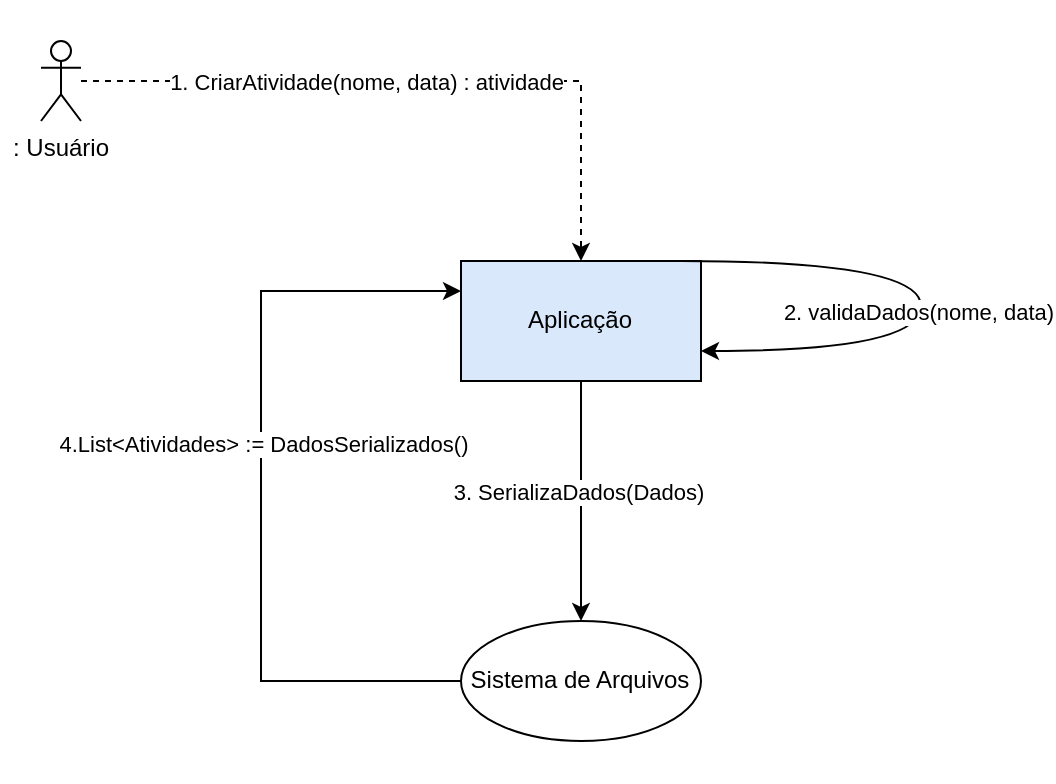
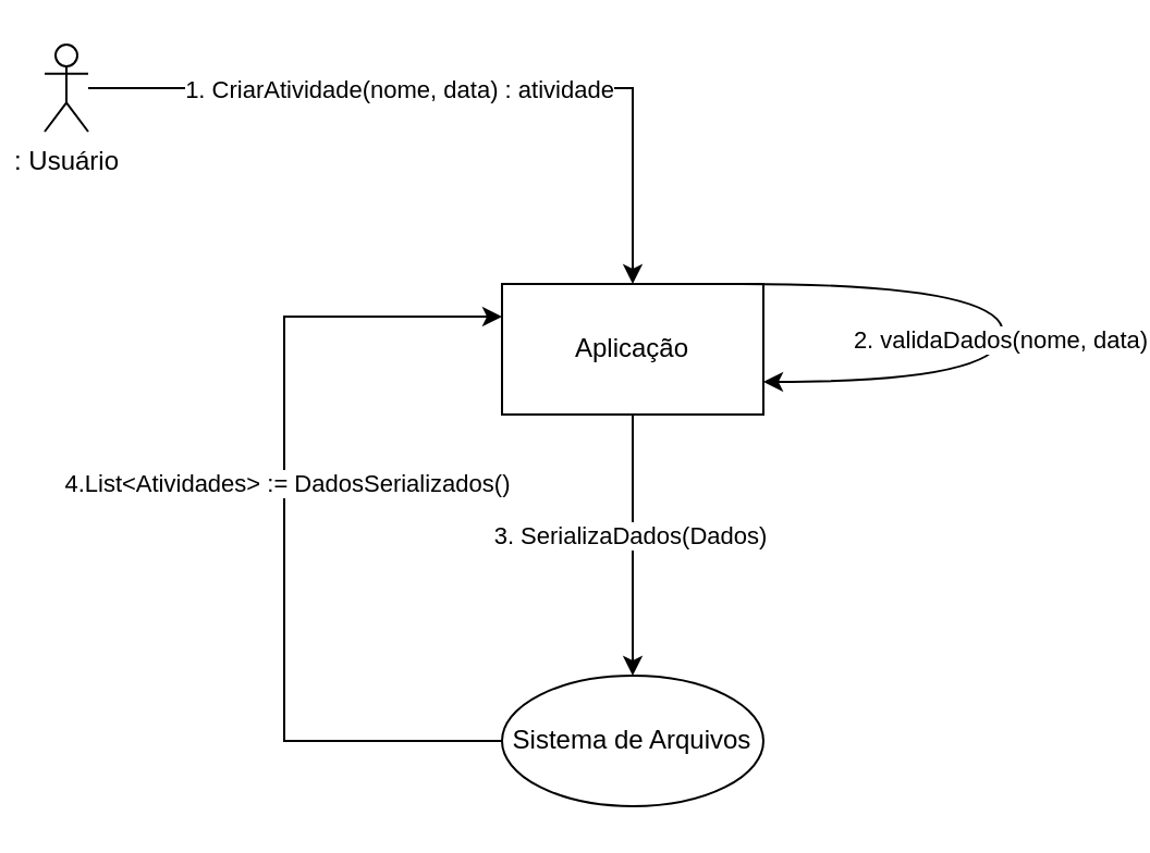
- <mxCell id="2" style="edgeStyle=orthogonalEdgeStyle;rounded=0;orthogonalLoop=1;jettySize=auto;html=1;dashed=1;" edge="1" parent="1" source="4" target="7"><mxGeometry relative="1" as="geometry" /></mxCell>
+ <mxCell id="2" style="edgeStyle=orthogonalEdgeStyle;rounded=0;orthogonalLoop=1;jettySize=auto;html=1;" edge="1" parent="1" source="4" target="7"><mxGeometry relative="1" as="geometry" /></mxCell>
- <mxCell id="7" value="Aplicação" style="rounded=0;whiteSpace=wrap;html=1;fillColor=#dae8fc;" vertex="1" parent="1"><mxGeometry x="230" y="130" width="120" height="60" as="geometry" /></mxCell>
+ <mxCell id="7" value="Aplicação" style="rounded=0;whiteSpace=wrap;html=1;" vertex="1" parent="1"><mxGeometry x="230" y="130" width="120" height="60" as="geometry" /></mxCell>
